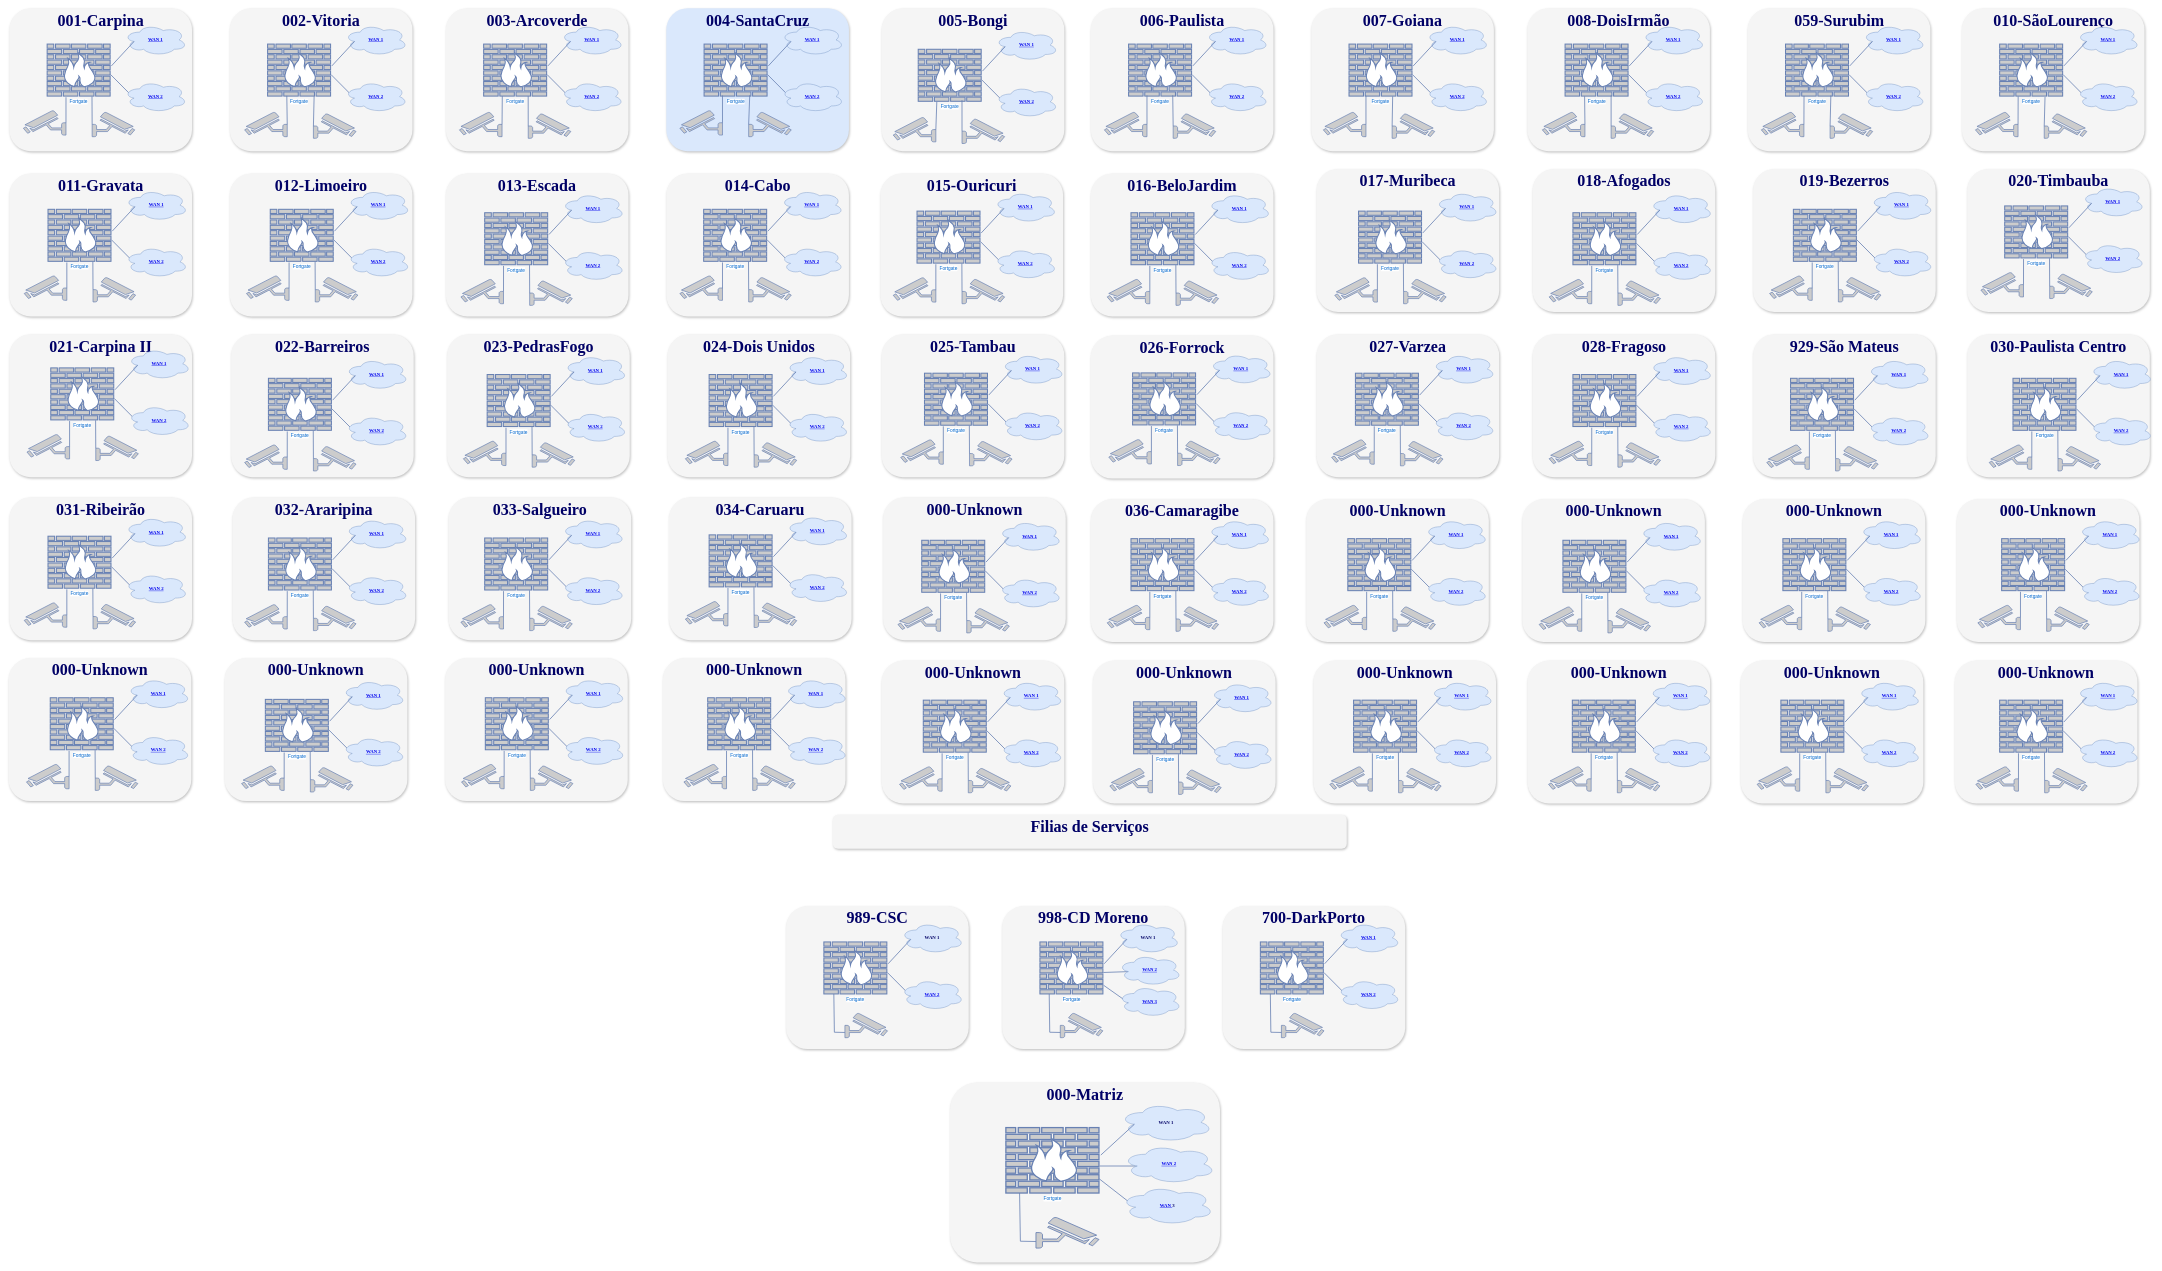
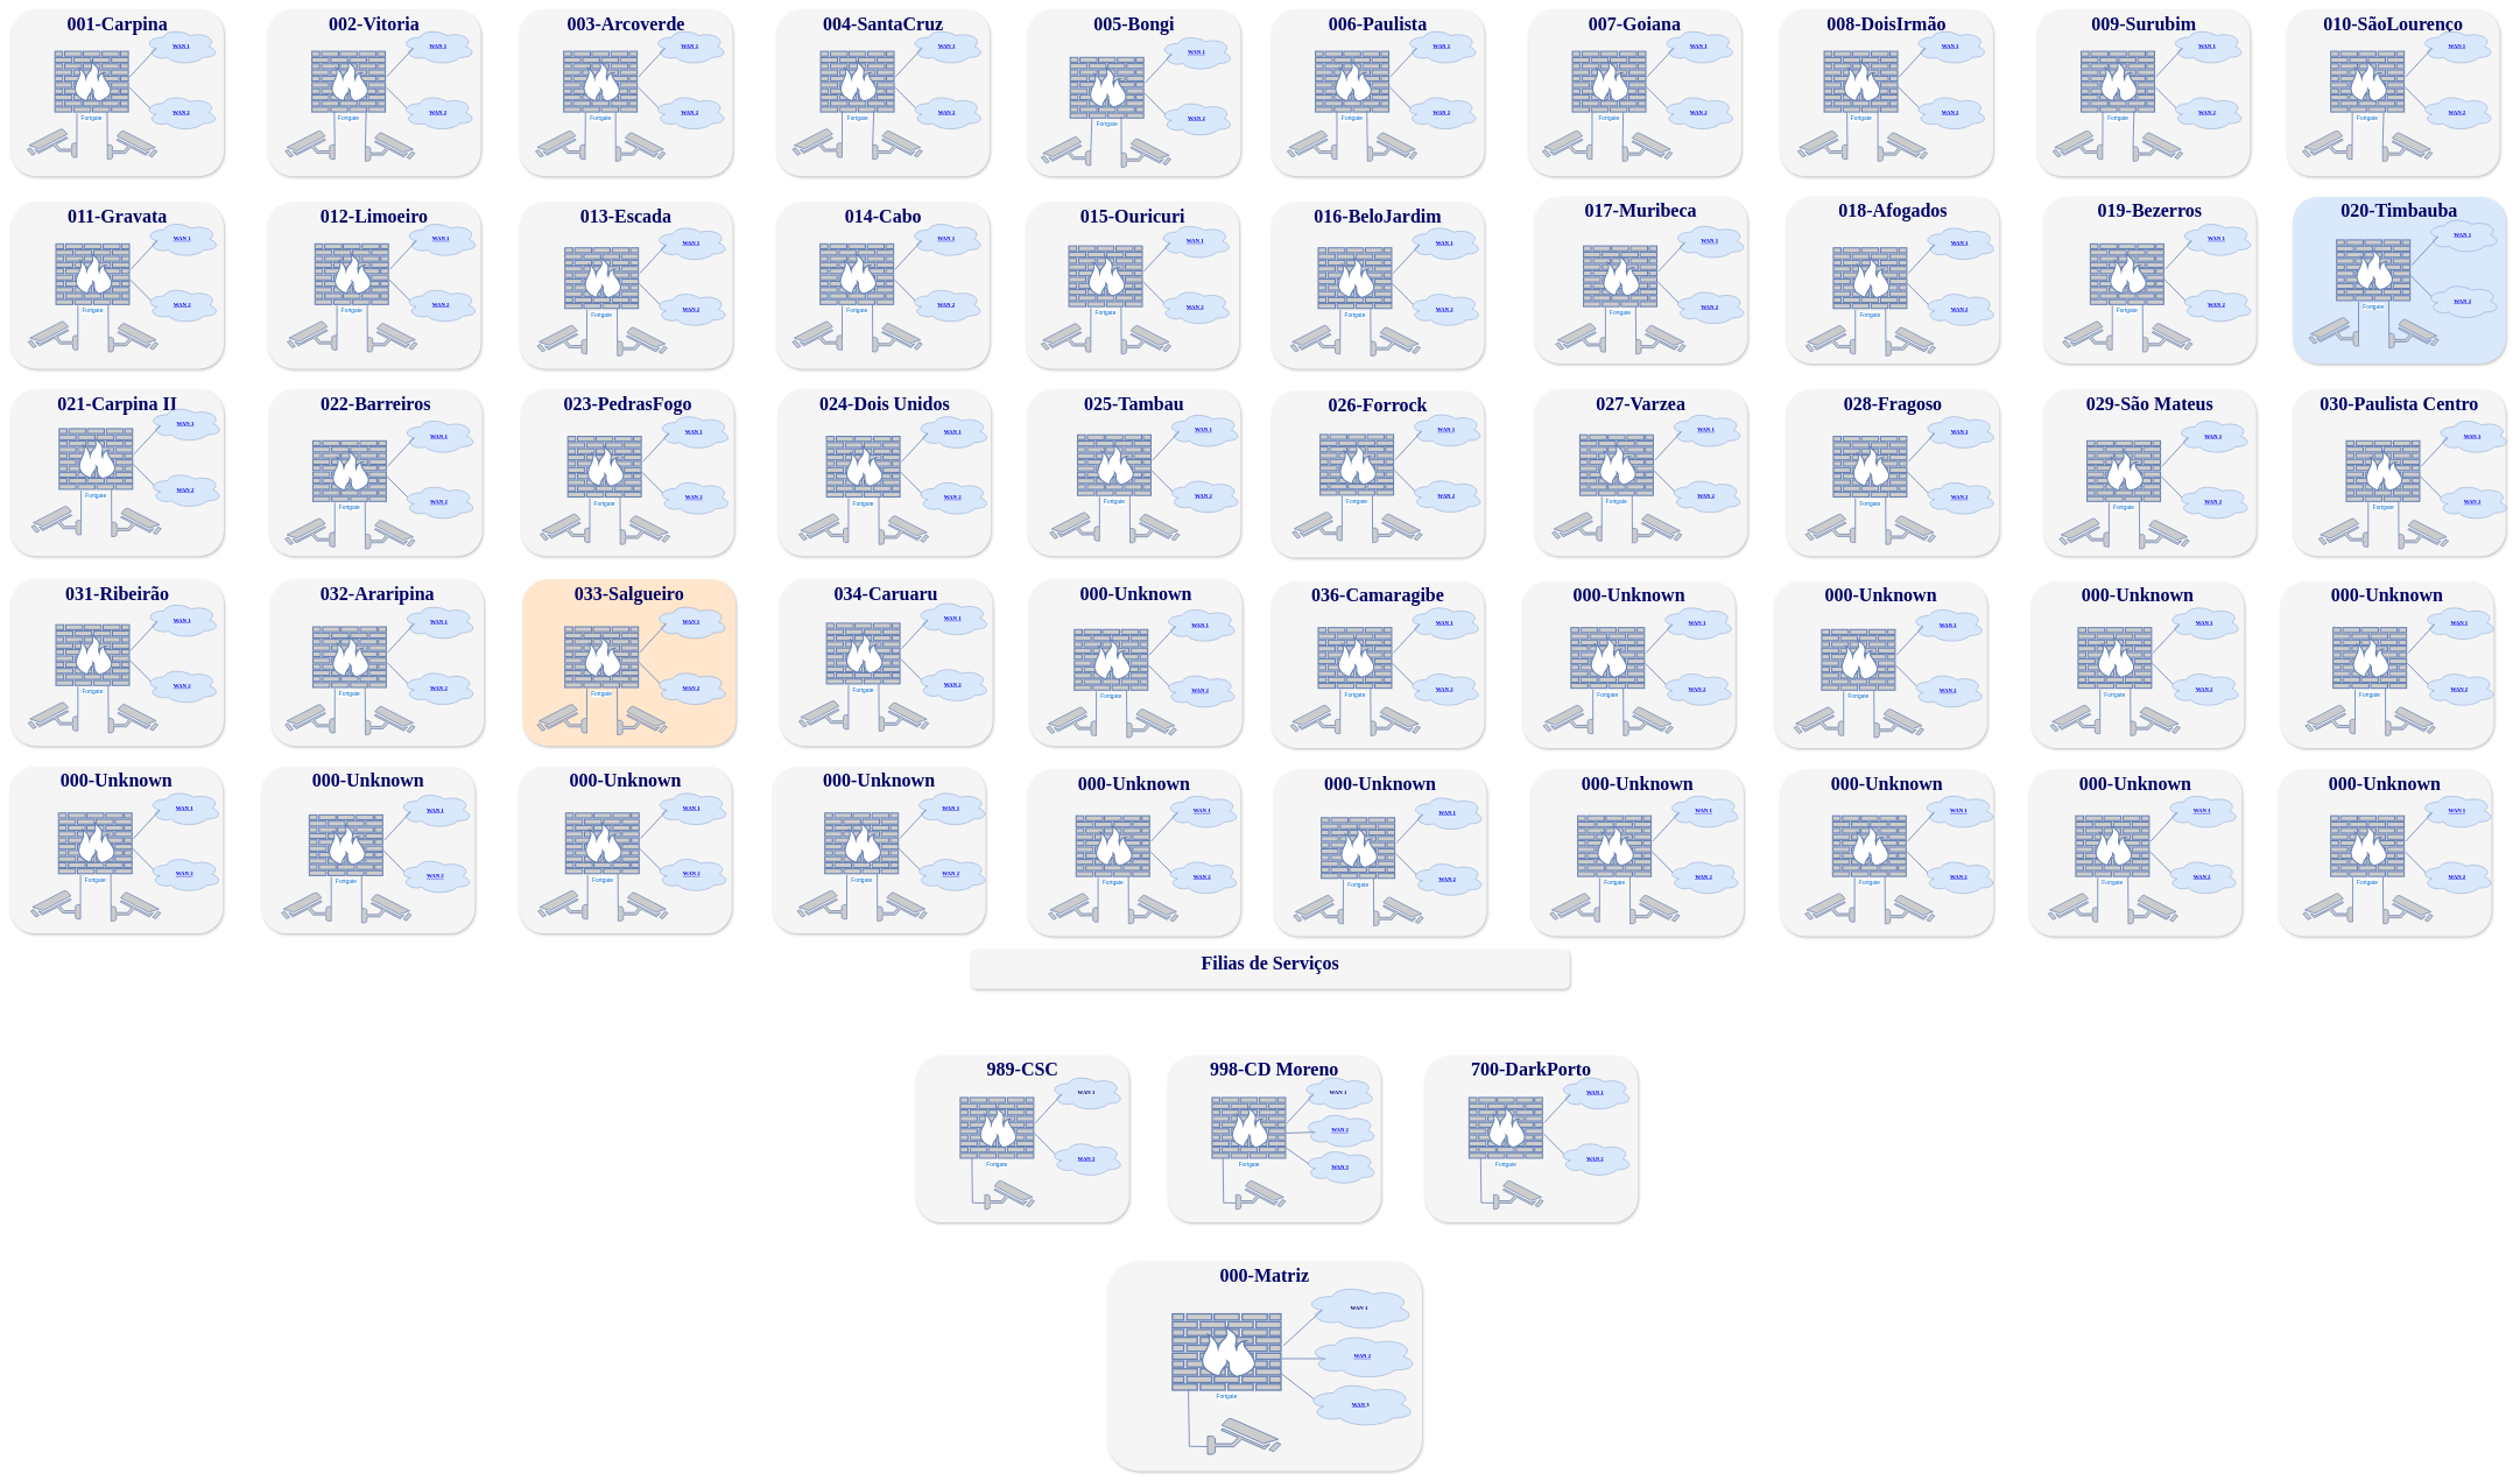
- <mxCell id="90" value="&lt;font color=&quot;#000066&quot; style=&quot;font-size: 40px;&quot;&gt;004-SantaCruz&lt;/font&gt;" style="whiteSpace=wrap;html=1;rounded=1;shadow=1;comic=0;strokeWidth=1;fontFamily=Verdana;fontSize=14;fillColor=#dae8fc;strokeColor=none;verticalAlign=top;fontStyle=1;glass=0;" parent="1" vertex="1"><mxGeometry x="1664.578" y="20" width="456.684" height="357.577" as="geometry" /></mxCell>
+ <mxCell id="90" value="&lt;font color=&quot;#000066&quot; style=&quot;font-size: 40px;&quot;&gt;004-SantaCruz&lt;/font&gt;" style="whiteSpace=wrap;html=1;rounded=1;shadow=1;comic=0;strokeWidth=1;fontFamily=Verdana;fontSize=14;fillColor=#f5f5f5;strokeColor=none;verticalAlign=top;fontStyle=1;glass=0;" parent="1" vertex="1"><mxGeometry x="1664.578" y="20" width="456.684" height="357.577" as="geometry" /></mxCell>
- <mxCell id="29" value="&lt;font color=&quot;#000066&quot; style=&quot;font-size: 40px;&quot;&gt;059-Surubim&lt;/font&gt;" style="whiteSpace=wrap;html=1;rounded=1;shadow=1;comic=0;strokeWidth=1;fontFamily=Verdana;fontSize=14;fillColor=#f5f5f5;strokeColor=none;verticalAlign=top;fontStyle=1;glass=0;" parent="1" vertex="1"><mxGeometry x="4368.573" y="20.002" width="456.684" height="357.577" as="geometry" /></mxCell>
+ <mxCell id="29" value="&lt;font color=&quot;#000066&quot; style=&quot;font-size: 40px;&quot;&gt;009-Surubim&lt;/font&gt;" style="whiteSpace=wrap;html=1;rounded=1;shadow=1;comic=0;strokeWidth=1;fontFamily=Verdana;fontSize=14;fillColor=#f5f5f5;strokeColor=none;verticalAlign=top;fontStyle=1;glass=0;" parent="1" vertex="1"><mxGeometry x="4368.573" y="20.002" width="456.684" height="357.577" as="geometry" /></mxCell>
- <mxCell id="45" value="&lt;font style=&quot;font-size: 40px;&quot; color=&quot;#000066&quot;&gt;020-Timbauba&lt;/font&gt;" style="whiteSpace=wrap;html=1;rounded=1;shadow=1;comic=0;strokeWidth=1;fontFamily=Verdana;fontSize=14;fillColor=#f5f5f5;strokeColor=none;verticalAlign=top;fontStyle=1;glass=0;" parent="1" vertex="1"><mxGeometry x="4917.316" y="422.011" width="456.684" height="357.577" as="geometry" /></mxCell>
+ <mxCell id="45" value="&lt;font style=&quot;font-size: 40px;&quot; color=&quot;#000066&quot;&gt;020-Timbauba&lt;/font&gt;" style="whiteSpace=wrap;html=1;rounded=1;shadow=1;comic=0;strokeWidth=1;fontFamily=Verdana;fontSize=14;fillColor=#dae8fc;strokeColor=none;verticalAlign=top;fontStyle=1;glass=0;" parent="1" vertex="1"><mxGeometry x="4917.316" y="422.011" width="456.684" height="357.577" as="geometry" /></mxCell>
- <mxCell id="105" value="&lt;font color=&quot;#000066&quot; style=&quot;font-size: 40px;&quot;&gt;929-São Mateus&lt;/font&gt;" style="whiteSpace=wrap;html=1;rounded=1;shadow=1;comic=0;strokeWidth=1;fontFamily=Verdana;fontSize=14;fillColor=#f5f5f5;strokeColor=none;verticalAlign=top;fontStyle=1;glass=0;" parent="1" vertex="1"><mxGeometry x="4381.894" y="835.155" width="456.684" height="357.577" as="geometry" /></mxCell>
+ <mxCell id="105" value="&lt;font color=&quot;#000066&quot; style=&quot;font-size: 40px;&quot;&gt;029-São Mateus&lt;/font&gt;" style="whiteSpace=wrap;html=1;rounded=1;shadow=1;comic=0;strokeWidth=1;fontFamily=Verdana;fontSize=14;fillColor=#f5f5f5;strokeColor=none;verticalAlign=top;fontStyle=1;glass=0;" parent="1" vertex="1"><mxGeometry x="4381.894" y="835.155" width="456.684" height="357.577" as="geometry" /></mxCell>
- <mxCell id="109" value="&lt;font style=&quot;font-size: 40px;&quot; color=&quot;#000066&quot;&gt;033-Salgueiro&lt;/font&gt;" style="whiteSpace=wrap;html=1;rounded=1;shadow=1;comic=0;strokeWidth=1;fontFamily=Verdana;fontSize=14;fillColor=#f5f5f5;strokeColor=none;verticalAlign=top;fontStyle=1;glass=0;" parent="1" vertex="1"><mxGeometry x="1120.068" y="1242.731" width="456.684" height="357.577" as="geometry" /></mxCell>
+ <mxCell id="109" value="&lt;font style=&quot;font-size: 40px;&quot; color=&quot;#000066&quot;&gt;033-Salgueiro&lt;/font&gt;" style="whiteSpace=wrap;html=1;rounded=1;shadow=1;comic=0;strokeWidth=1;fontFamily=Verdana;fontSize=14;fillColor=#ffe6cc;strokeColor=none;verticalAlign=top;fontStyle=1;glass=0;" parent="1" vertex="1"><mxGeometry x="1120.068" y="1242.731" width="456.684" height="357.577" as="geometry" /></mxCell>
